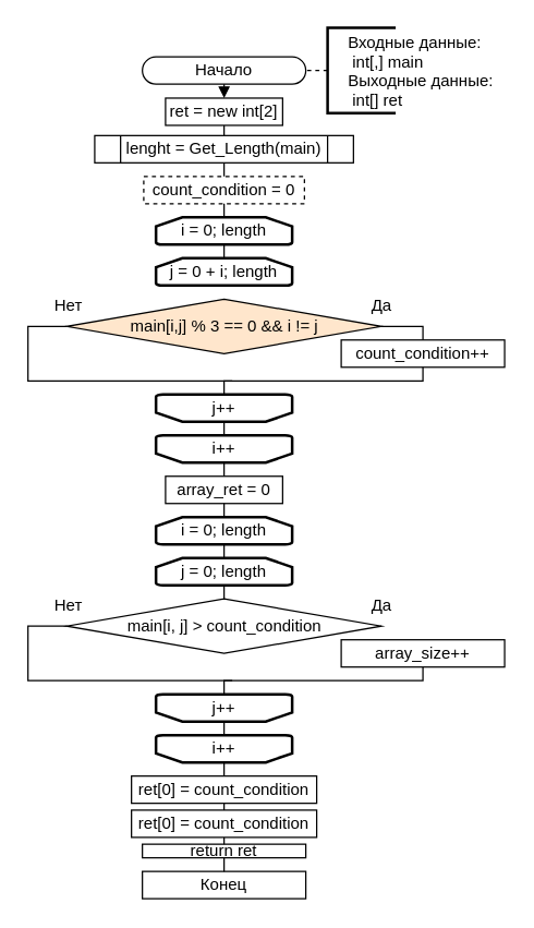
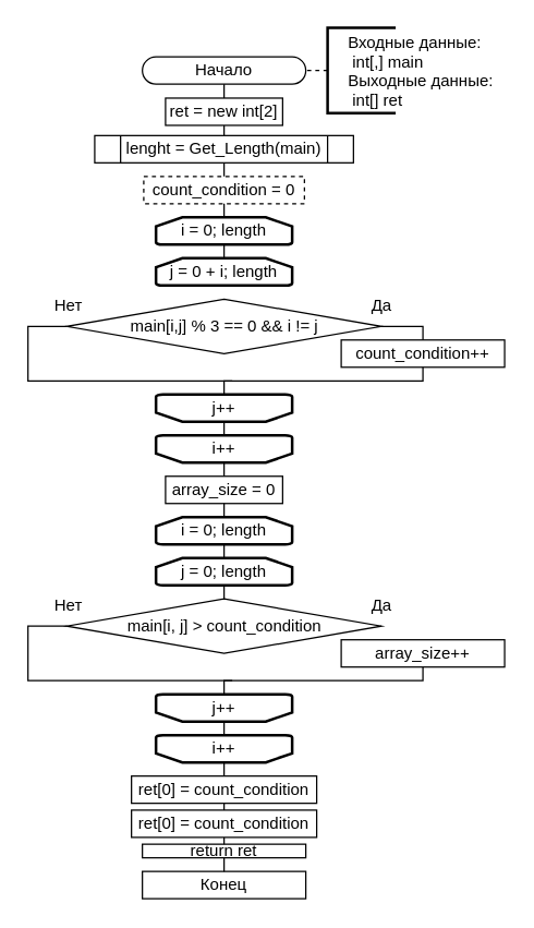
- <mxCell id="6" value="" style="endArrow=block;html=1;rounded=0;entryX=0.5;entryY=0;entryDx=0;entryDy=0;exitX=0.5;exitY=1;exitDx=0;exitDy=0;" edge="1" parent="1" source="2" target="5"><mxGeometry width="50" height="50" relative="1" as="geometry"><mxPoint x="164" y="109" as="sourcePoint" /><mxPoint x="200" y="119" as="targetPoint" /></mxGeometry></mxCell>
+ <mxCell id="6" value="" style="endArrow=none;html=1;rounded=0;entryX=0.5;entryY=0;entryDx=0;entryDy=0;exitX=0.5;exitY=1;exitDx=0;exitDy=0;" edge="1" parent="1" source="2" target="5"><mxGeometry width="50" height="50" relative="1" as="geometry"><mxPoint x="164" y="109" as="sourcePoint" /><mxPoint x="200" y="119" as="targetPoint" /></mxGeometry></mxCell>
- <mxCell id="21" value="main[i,j] % 3 == 0 &amp;amp;&amp;amp; i != j" style="rhombus;whiteSpace=wrap;html=1;fillColor=#ffe6cc;" vertex="1" parent="1"><mxGeometry x="48.5" y="219" width="231" height="40" as="geometry" /></mxCell>
+ <mxCell id="21" value="main[i,j] % 3 == 0 &amp;amp;&amp;amp; i != j" style="rhombus;whiteSpace=wrap;html=1;" vertex="1" parent="1"><mxGeometry x="48.5" y="219" width="231" height="40" as="geometry" /></mxCell>
- <mxCell id="9" value="array_ret = 0" style="rounded=0;whiteSpace=wrap;html=1;" vertex="1" parent="1"><mxGeometry x="121" y="349" width="86" height="20" as="geometry" /></mxCell>
+ <mxCell id="9" value="array_size = 0" style="rounded=0;whiteSpace=wrap;html=1;" vertex="1" parent="1"><mxGeometry x="121" y="349" width="86" height="20" as="geometry" /></mxCell>
